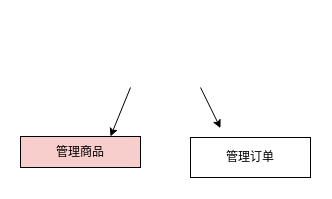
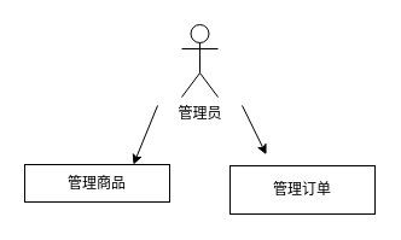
+ <mxCell id="2" value="管理员" style="shape=umlActor;verticalLabelPosition=bottom;verticalAlign=top;html=1;outlineConnect=0;" vertex="1" parent="1"><mxGeometry x="150" y="20" width="30" height="60" as="geometry" /></mxCell>
- <mxCell id="3" value="管理商品" style="rounded=0;whiteSpace=wrap;html=1;fillColor=#f8cecc;" vertex="1" parent="1"><mxGeometry y="136" width="120" height="31" as="geometry" x="20" /></mxCell>
+ <mxCell id="3" value="管理商品" style="rounded=0;whiteSpace=wrap;html=1;" vertex="1" parent="1"><mxGeometry y="136" width="120" height="31" as="geometry" x="20" /></mxCell>
